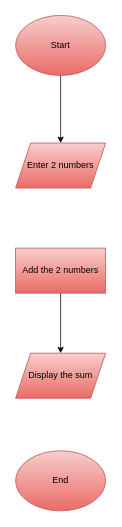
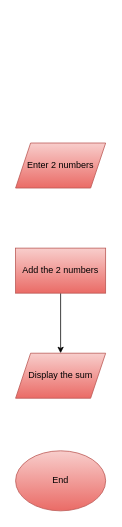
- <mxCell id="3" value="Start" style="ellipse;whiteSpace=wrap;html=1;fillColor=#f8cecc;gradientColor=#ea6b66;strokeColor=#b85450;" vertex="1" parent="1"><mxGeometry x="20" y="20" width="120" height="80" as="geometry" /></mxCell>
- <mxCell id="2" value="" style="edgeStyle=orthogonalEdgeStyle;rounded=0;orthogonalLoop=1;jettySize=auto;html=1;" edge="1" parent="1" source="3" target="4"><mxGeometry relative="1" as="geometry" /></mxCell>
